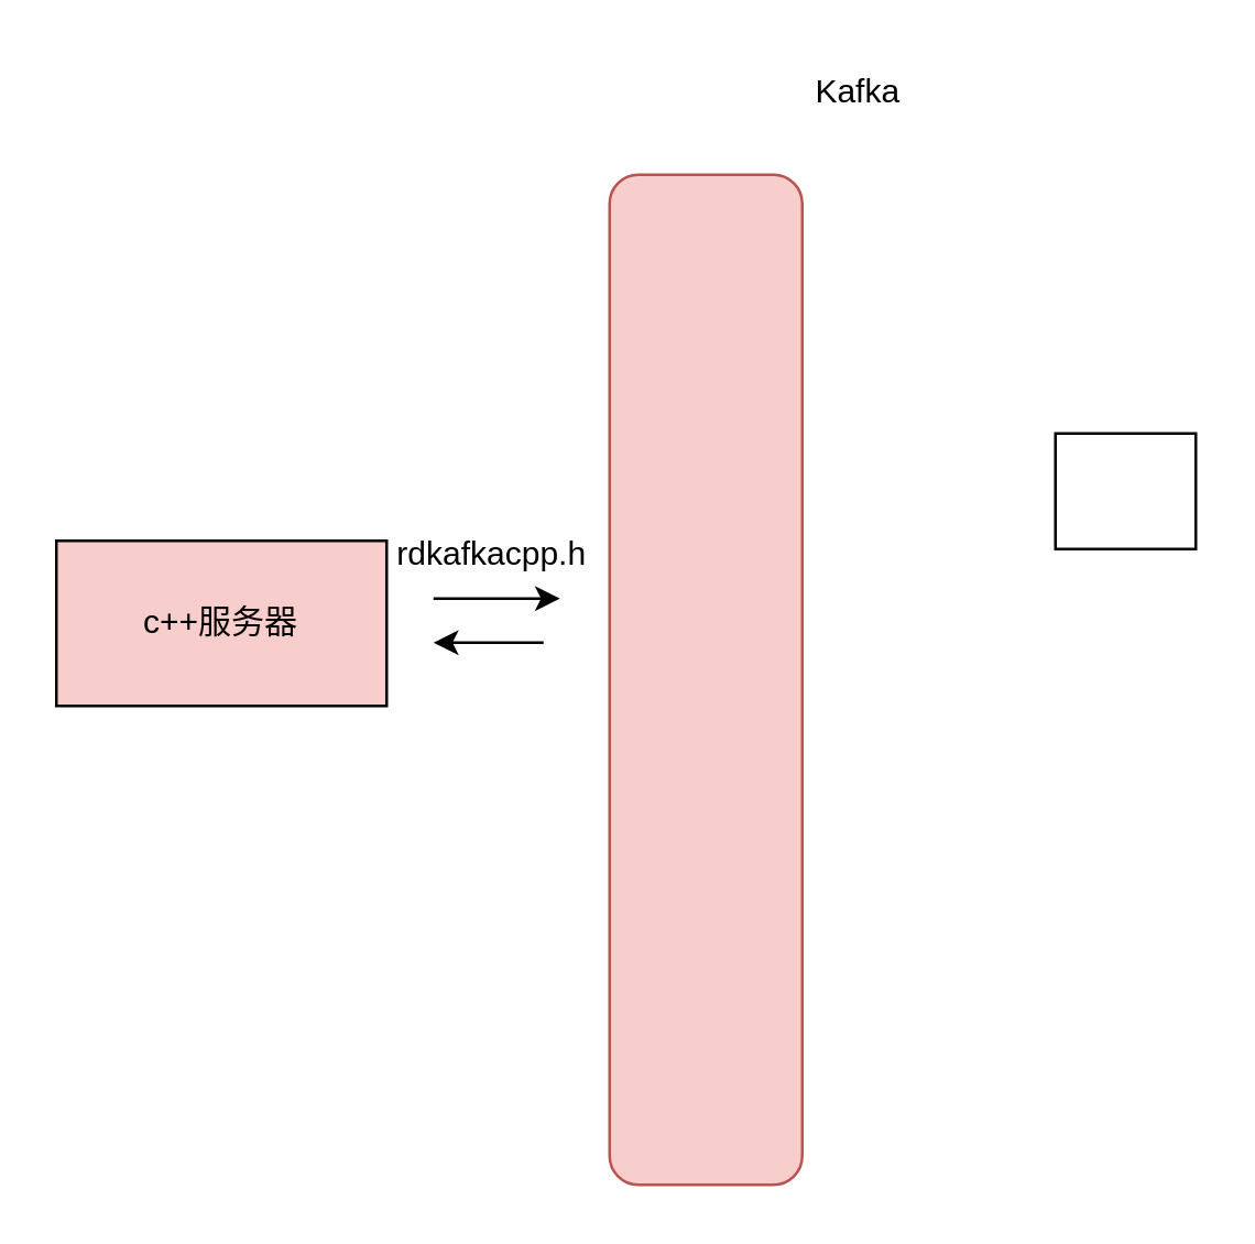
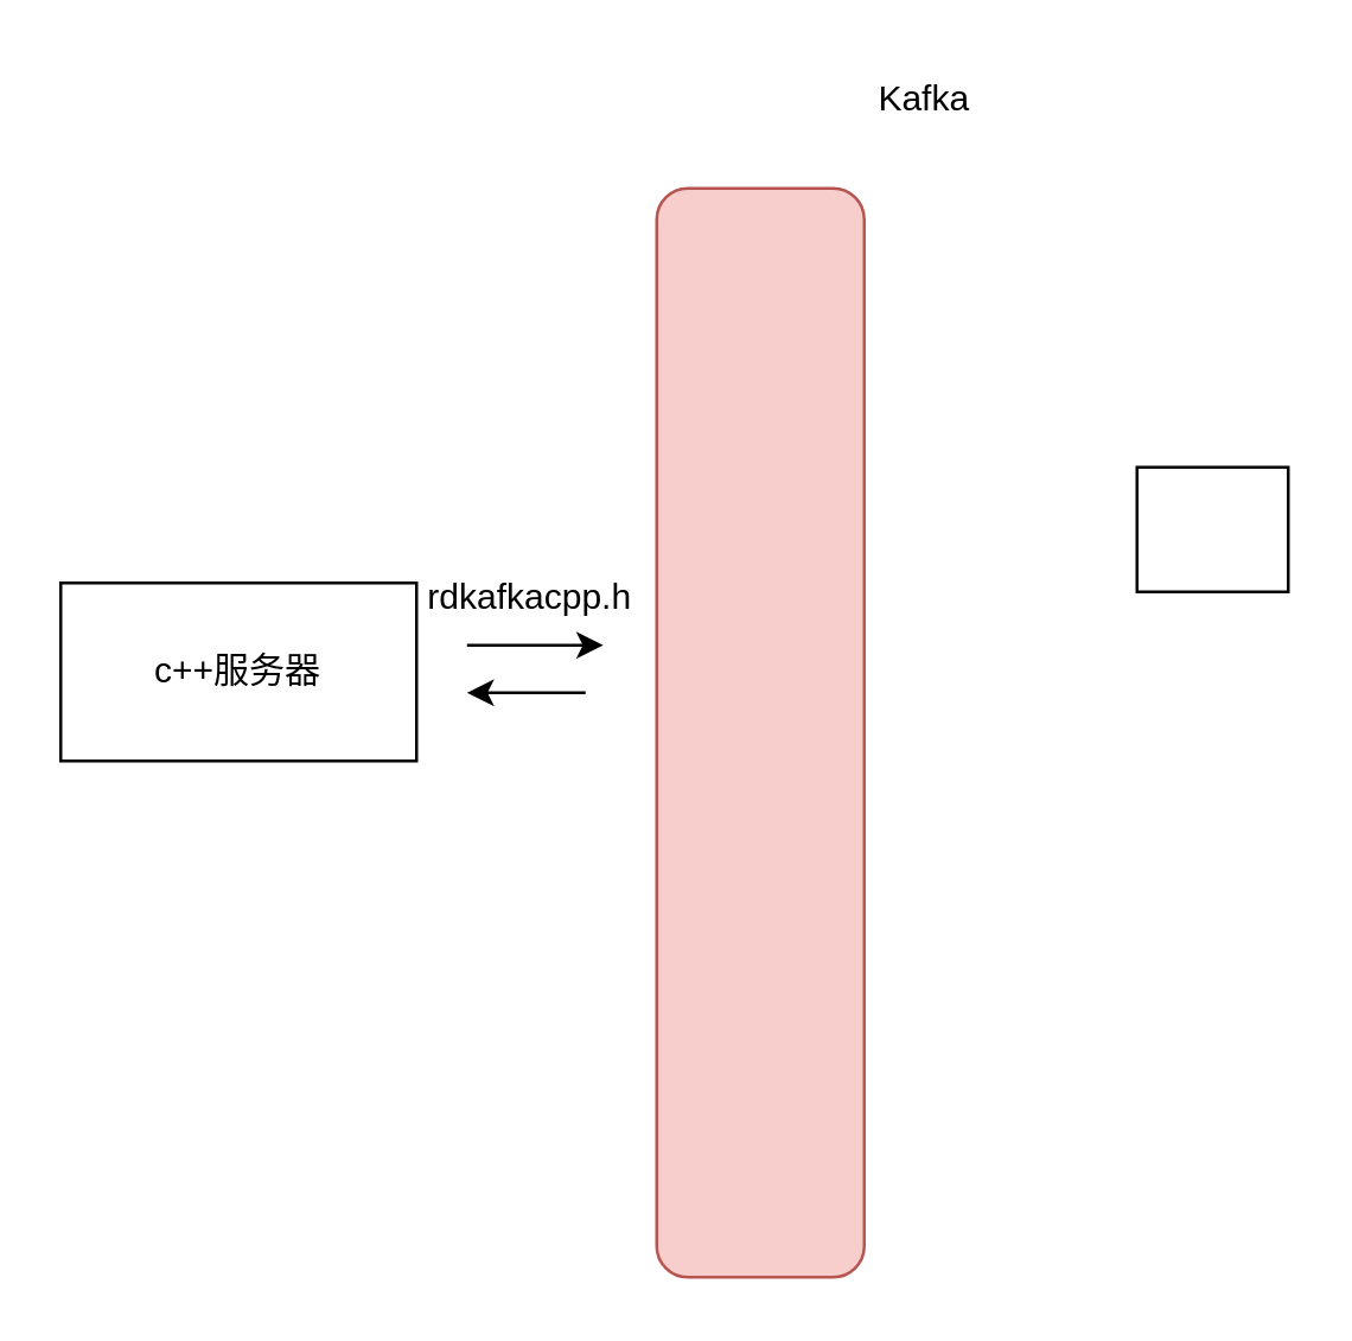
- <mxCell id="2" value="c++服务器" style="whiteSpace=wrap;html=1;fillColor=#f8cecc;" vertex="1" parent="1"><mxGeometry x="20" y="196" width="120" height="60" as="geometry" /></mxCell>
+ <mxCell id="2" value="c++服务器" style="whiteSpace=wrap;html=1;" vertex="1" parent="1"><mxGeometry x="20" y="196" width="120" height="60" as="geometry" /></mxCell>
